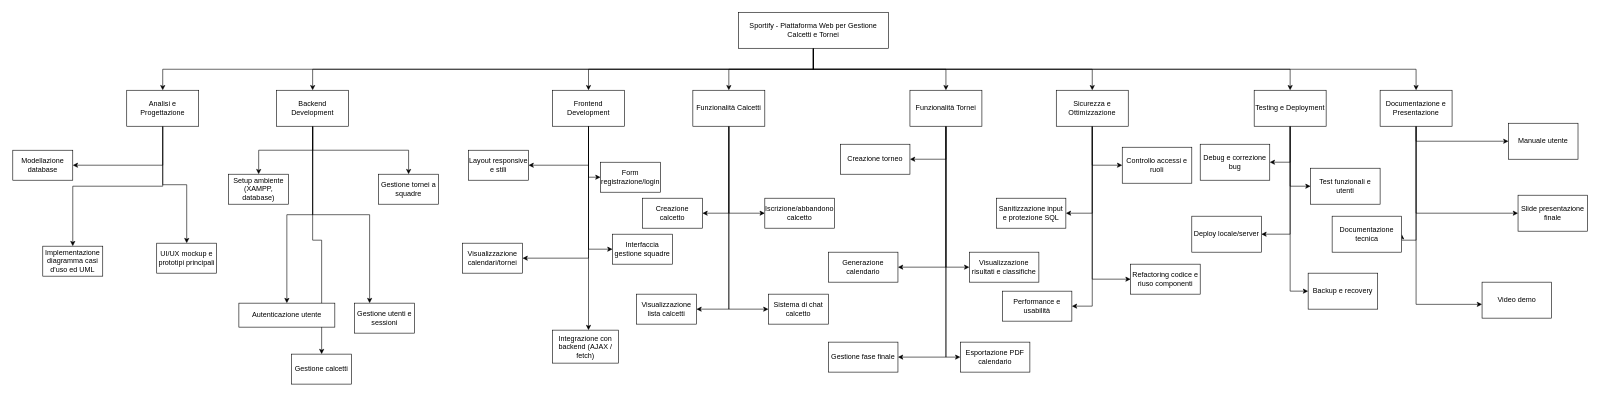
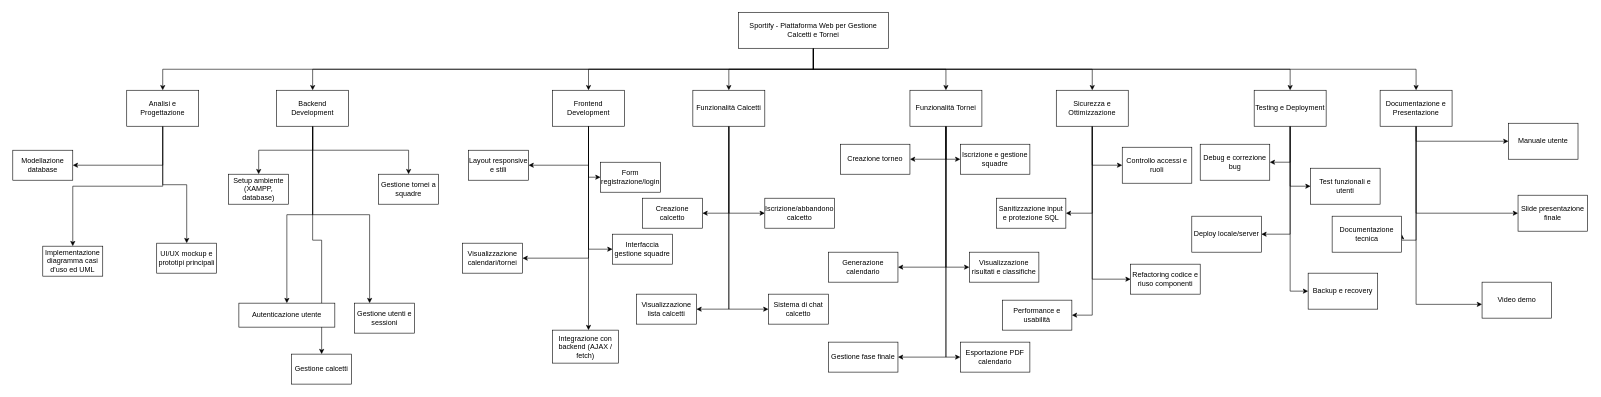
+ <mxCell id="12" style="edgeStyle=orthogonalEdgeStyle;rounded=0;orthogonalLoop=1;jettySize=auto;html=1;exitX=0.5;exitY=1;exitDx=0;exitDy=0;entryX=0;entryY=0.5;entryDx=0;entryDy=0;" edge="1" parent="1" source="17" target="71"><mxGeometry relative="1" as="geometry" /></mxCell>
+ <mxCell id="71" value="Iscrizione e gestione squadre" style="rounded=0;whiteSpace=wrap;html=1;" vertex="1" parent="1"><mxGeometry x="1600" y="240" width="116" height="50" as="geometry" /></mxCell>
- <mxCell id="78" value="Performance e usabilità" style="rounded=0;whiteSpace=wrap;html=1;" vertex="1" parent="1"><mxGeometry x="1670" y="485" width="116" height="50" as="geometry" /></mxCell>
+ <mxCell id="78" value="Performance e usabilità" style="rounded=0;whiteSpace=wrap;html=1;" vertex="1" parent="1"><mxGeometry x="1670" y="500" width="116" height="50" as="geometry" /></mxCell>
